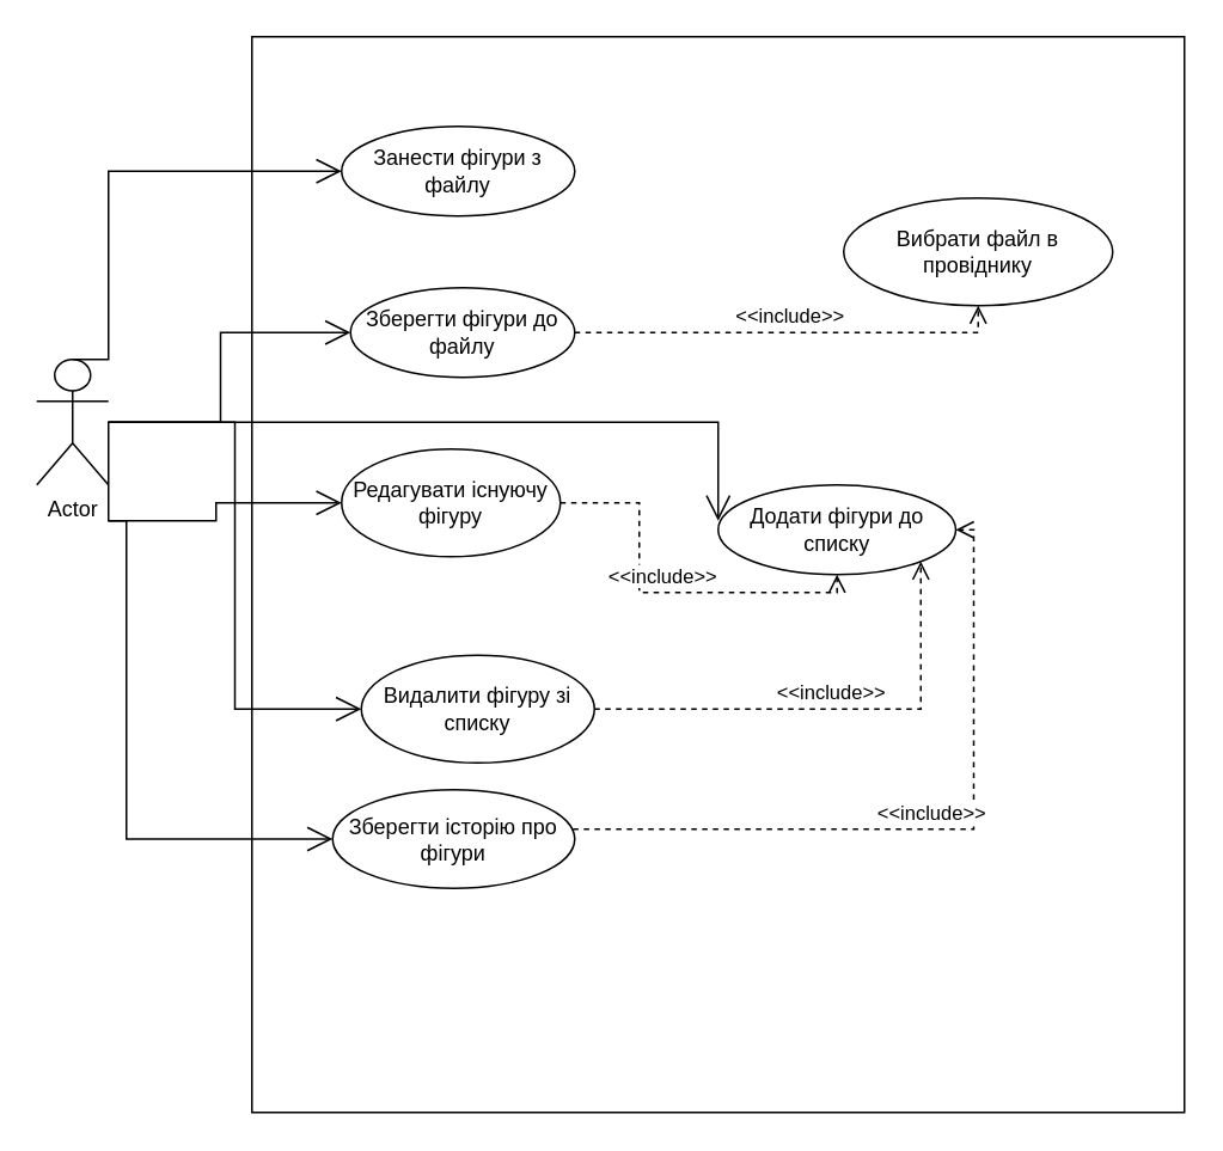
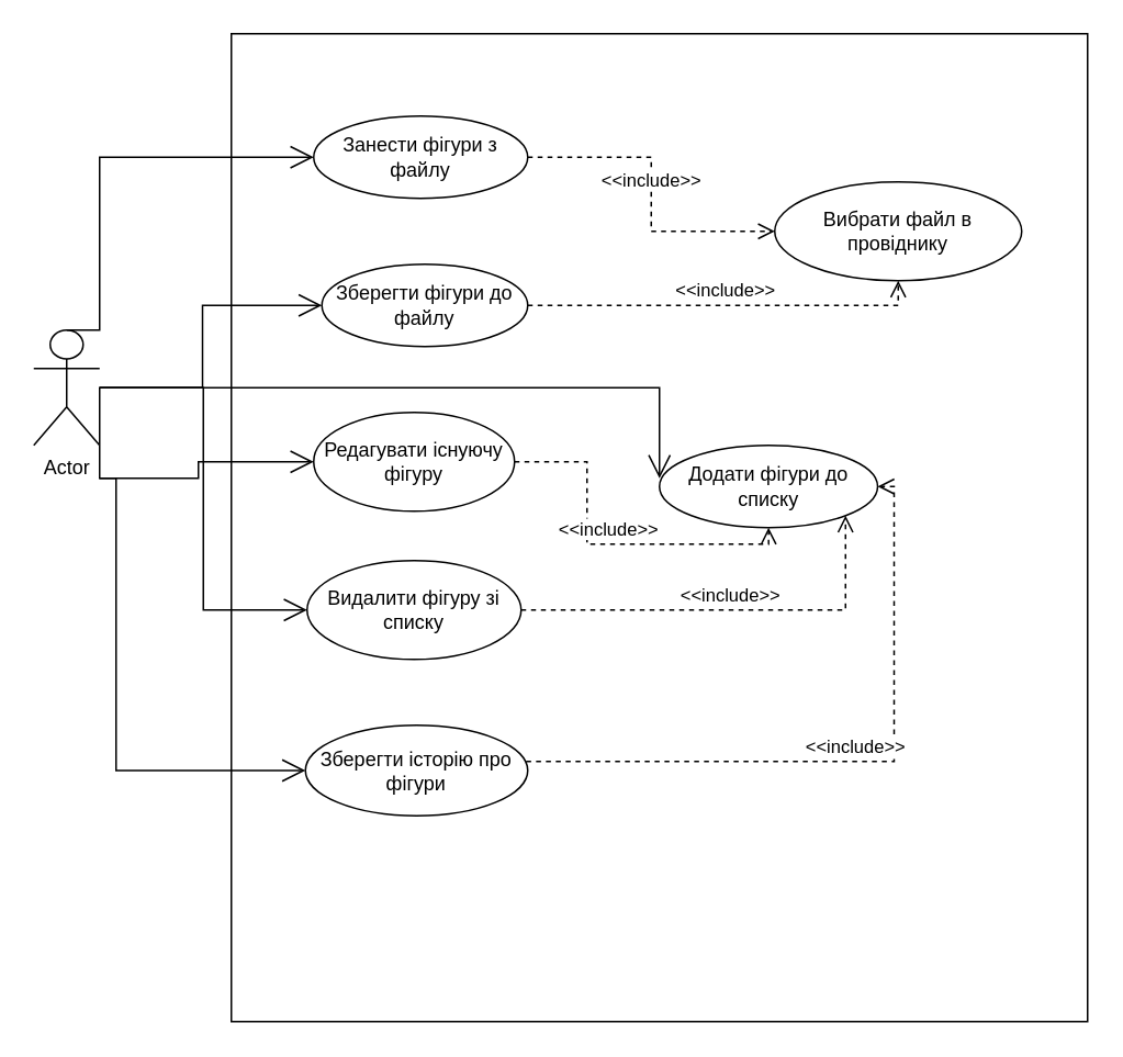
+ <mxCell id="16" value="&amp;lt;&amp;lt;include&amp;gt;&amp;gt;" style="html=1;verticalAlign=bottom;endArrow=open;dashed=1;endSize=8;rounded=0;edgeStyle=orthogonalEdgeStyle;entryX=0;entryY=0.5;entryDx=0;entryDy=0;exitX=1;exitY=0.5;exitDx=0;exitDy=0;" edge="1" parent="1" source="6" target="12"><mxGeometry relative="1" as="geometry"><mxPoint x="400" y="100" as="sourcePoint" /><mxPoint x="320" y="100" as="targetPoint" /></mxGeometry></mxCell>
- <mxCell id="10" value="Видалити фігуру зі списку" style="ellipse;whiteSpace=wrap;html=1;" vertex="1" parent="1"><mxGeometry x="201" y="365" width="130" height="60" as="geometry" /></mxCell>
+ <mxCell id="10" value="Видалити фігуру зі списку" style="ellipse;whiteSpace=wrap;html=1;" vertex="1" parent="1"><mxGeometry x="186" y="340" width="130" height="60" as="geometry" /></mxCell>
